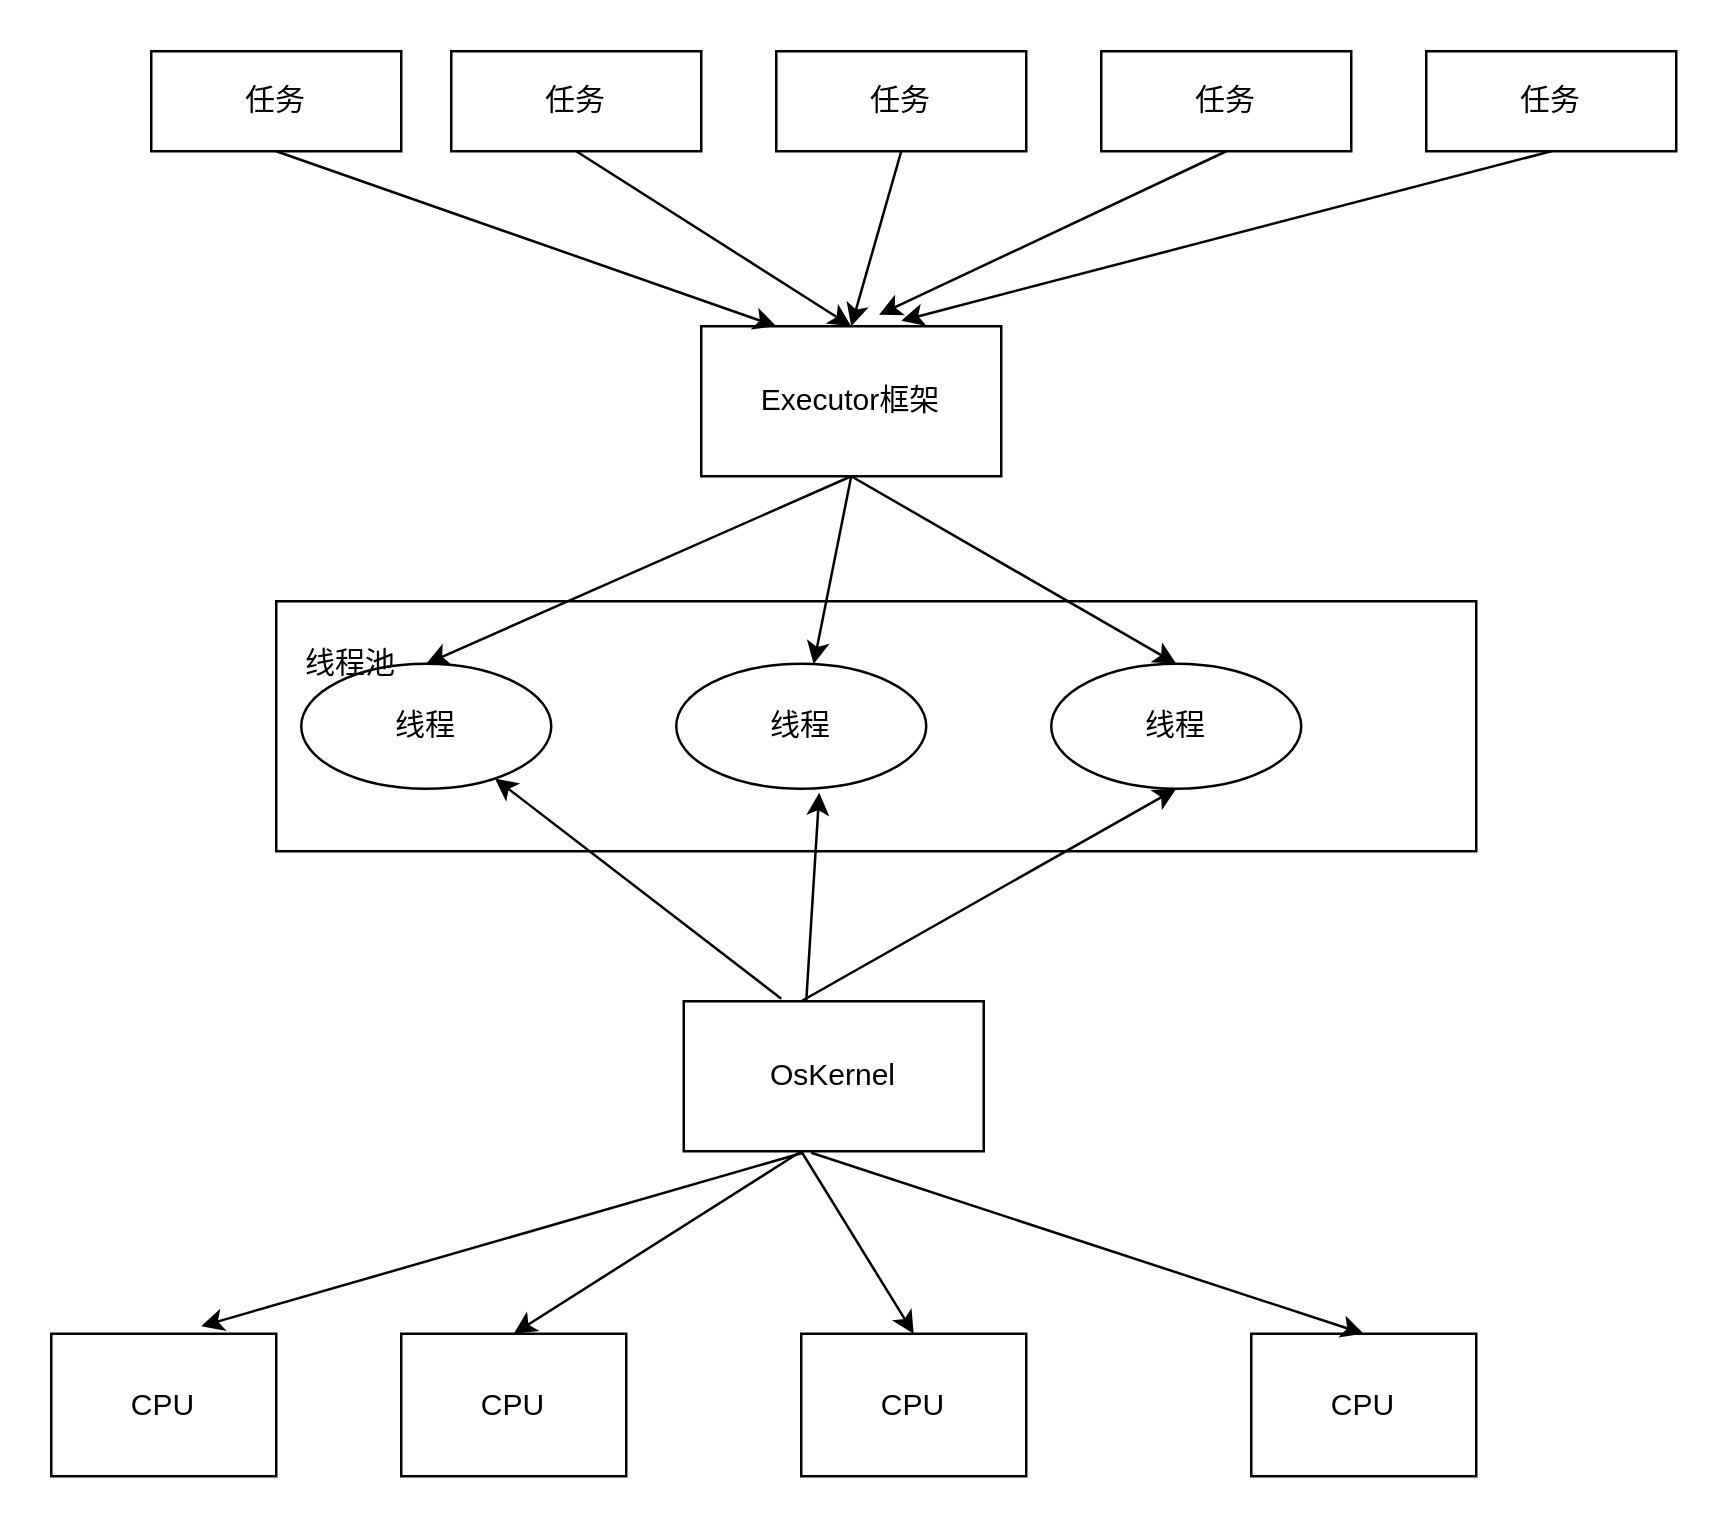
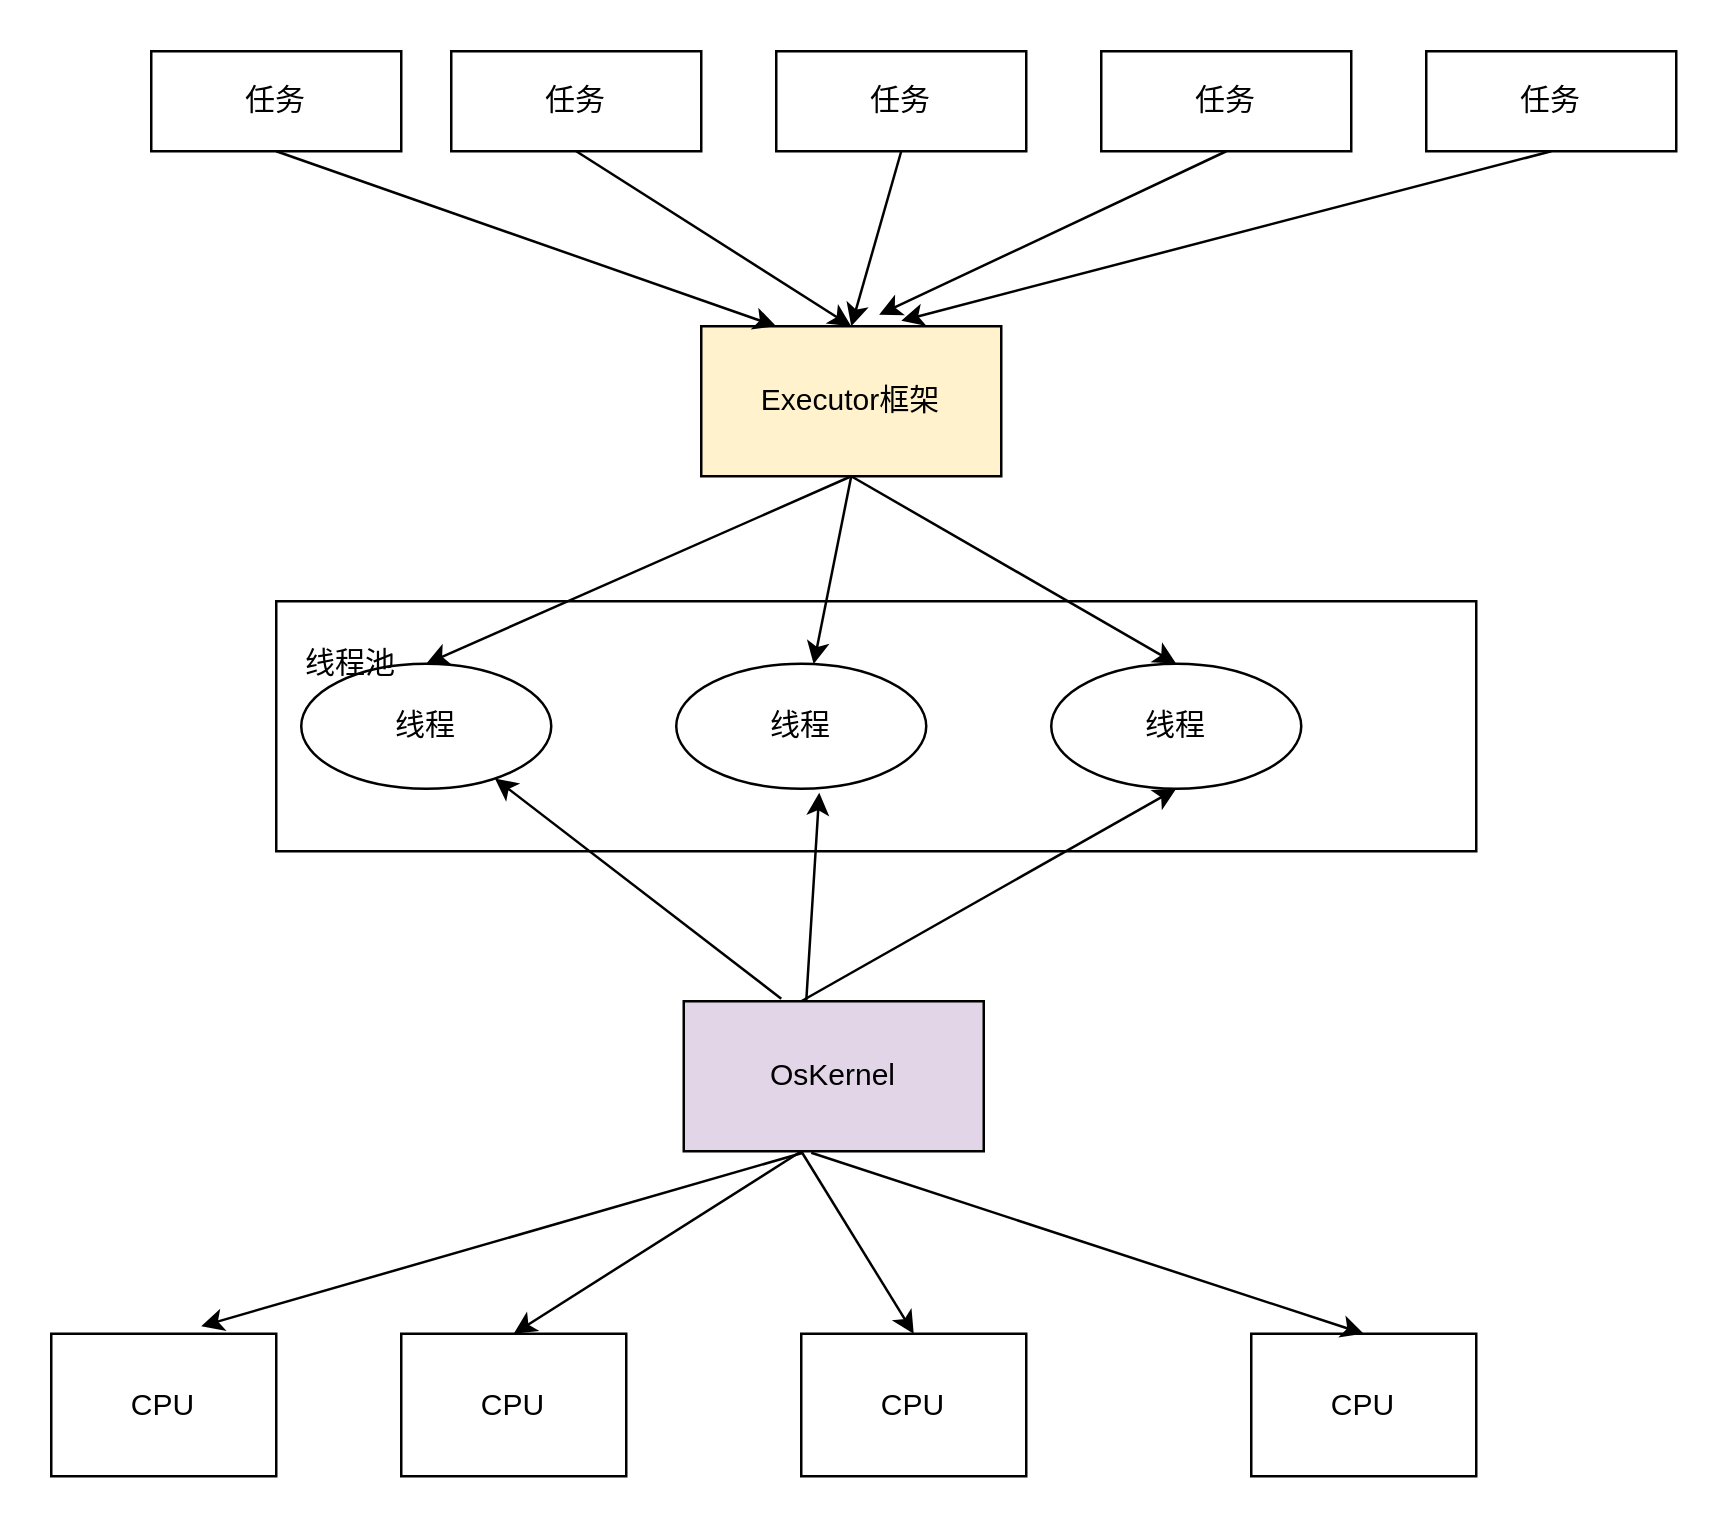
- <mxCell id="7" value="Executor框架" style="rounded=0;whiteSpace=wrap;html=1;" vertex="1" parent="1"><mxGeometry x="280" y="130" width="120" height="60" as="geometry" /></mxCell>
+ <mxCell id="7" value="Executor框架" style="rounded=0;whiteSpace=wrap;html=1;fillColor=#fff2cc;" vertex="1" parent="1"><mxGeometry x="280" y="130" width="120" height="60" as="geometry" /></mxCell>
- <mxCell id="21" value="OsKernel" style="rounded=0;whiteSpace=wrap;html=1;" vertex="1" parent="1"><mxGeometry x="273" y="400" width="120" height="60" as="geometry" /></mxCell>
+ <mxCell id="21" value="OsKernel" style="rounded=0;whiteSpace=wrap;html=1;fillColor=#e1d5e7;" vertex="1" parent="1"><mxGeometry x="273" y="400" width="120" height="60" as="geometry" /></mxCell>
